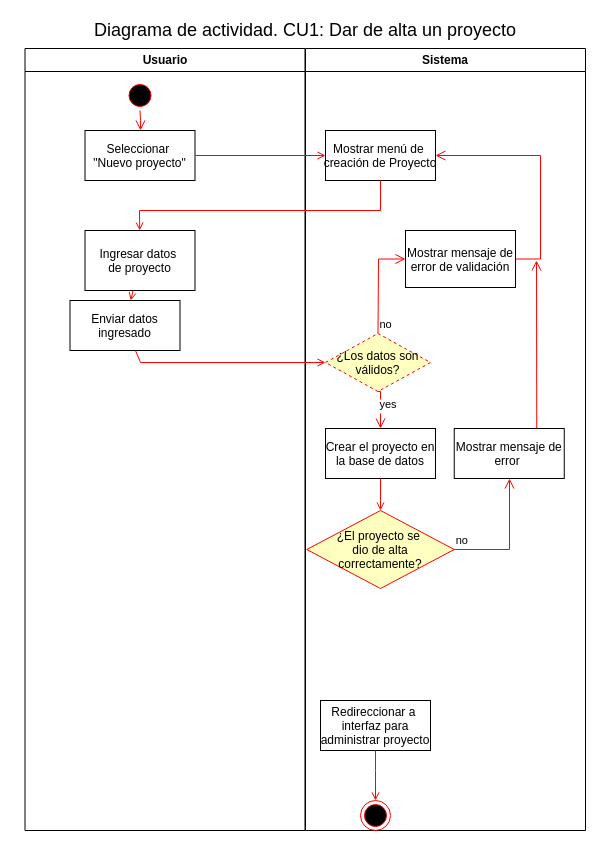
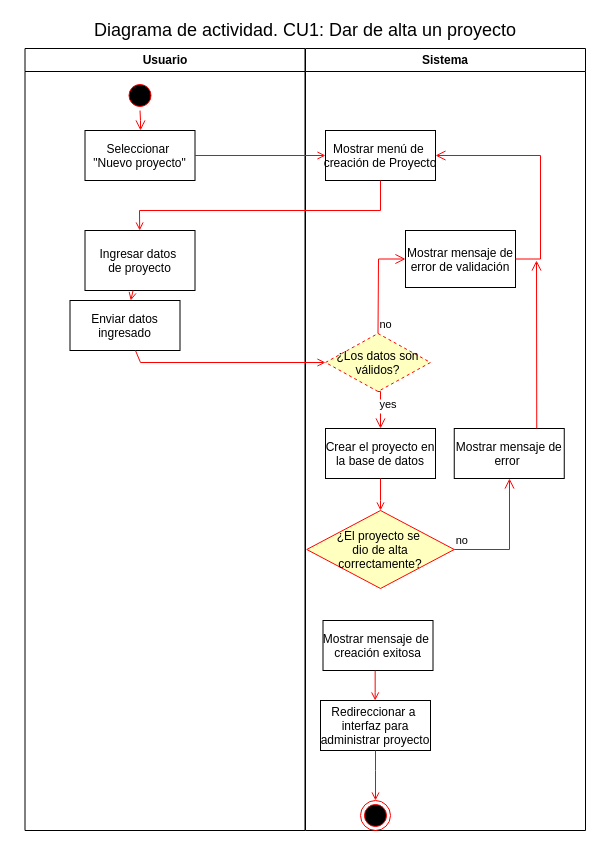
+ <mxCell id="23" value="Mostrar mensaje de &#10;creación exitosa" style="" vertex="1" parent="9"><mxGeometry x="17.5" y="572" width="110" height="50" as="geometry" /></mxCell>
+ <mxCell id="25" value="" style="edgeStyle=elbowEdgeStyle;elbow=horizontal;strokeColor=#FF0000;endArrow=open;endFill=1;rounded=0;" edge="1" parent="9" source="23" target="24"><mxGeometry width="100" height="100" relative="1" as="geometry"><mxPoint x="69.66" y="622.0" as="sourcePoint" /><mxPoint x="69.66" y="654" as="targetPoint" /><Array as="points"><mxPoint x="69.66" y="644" /><mxPoint x="199.66" y="602" /></Array></mxGeometry></mxCell>
